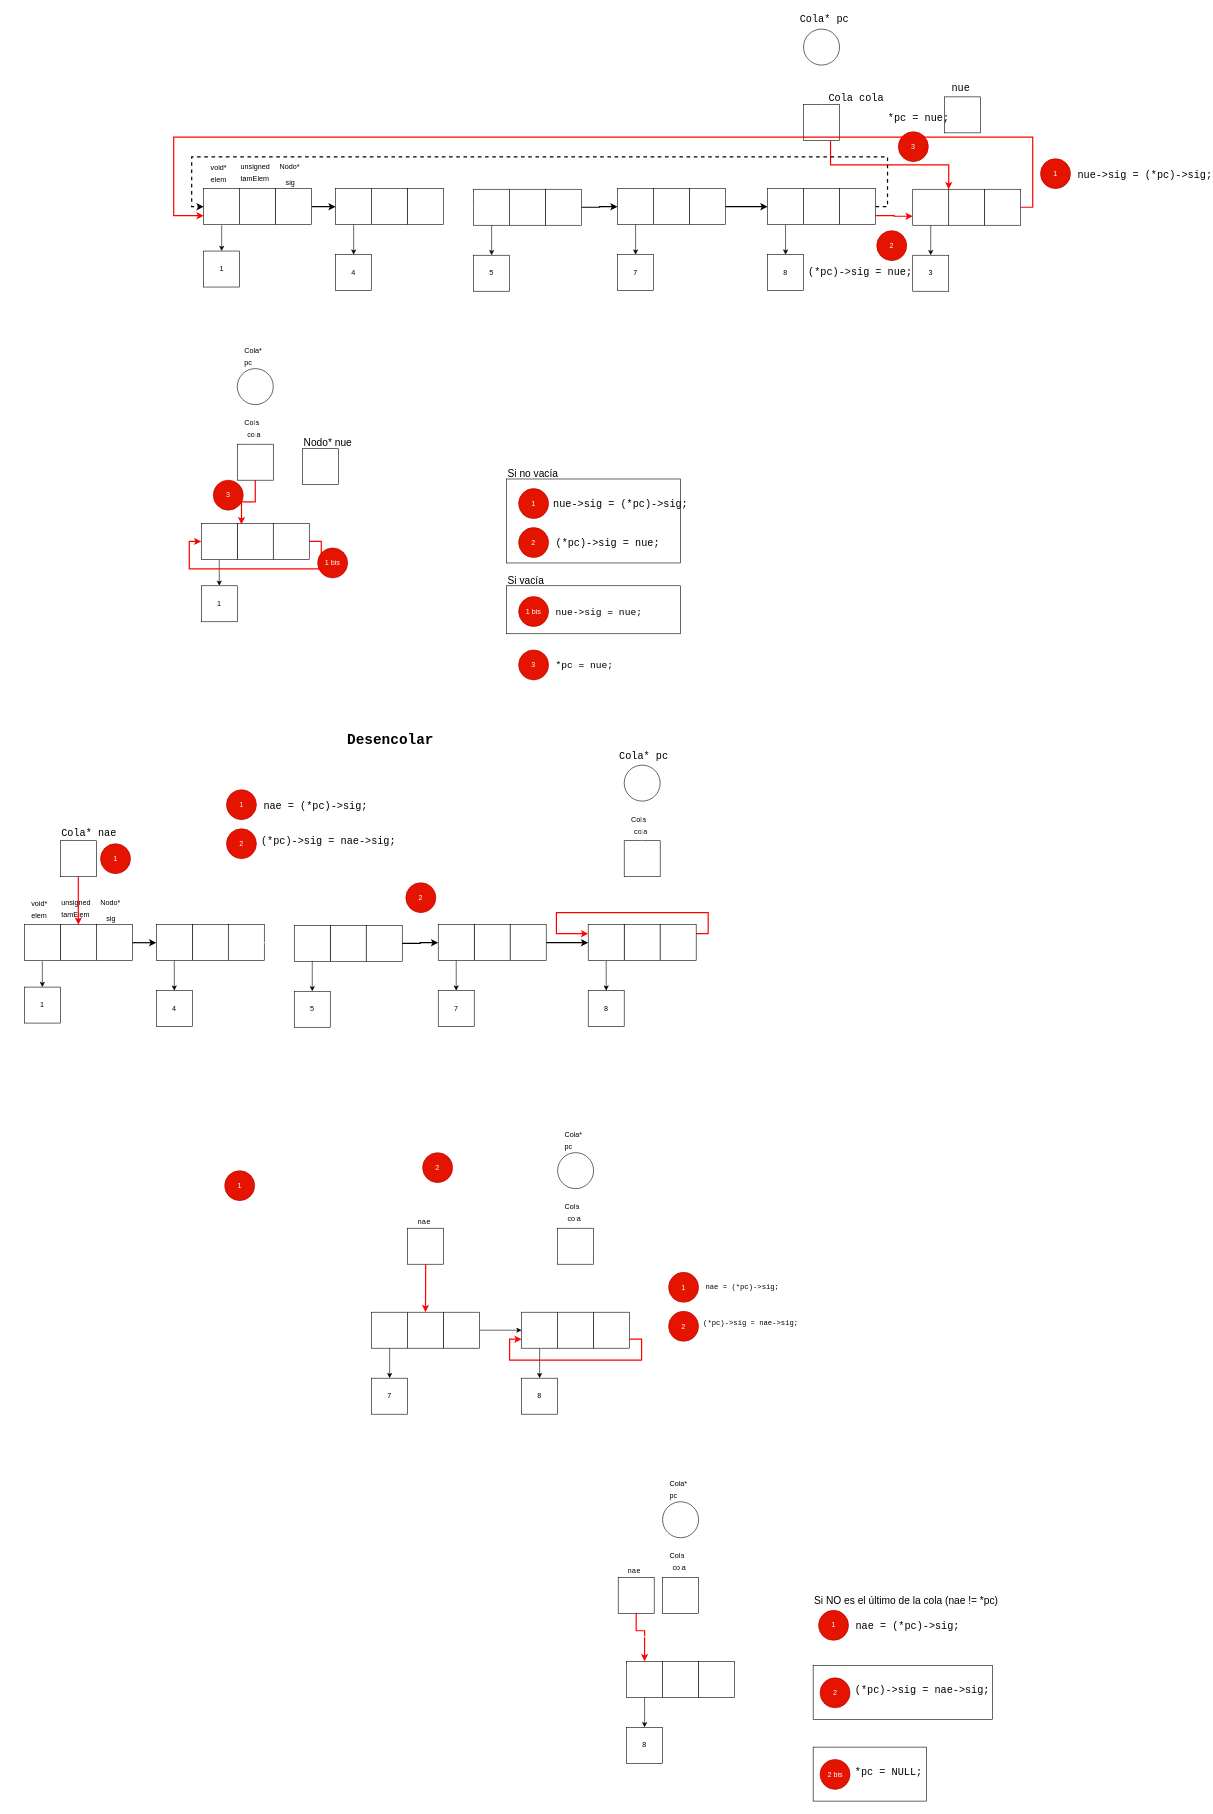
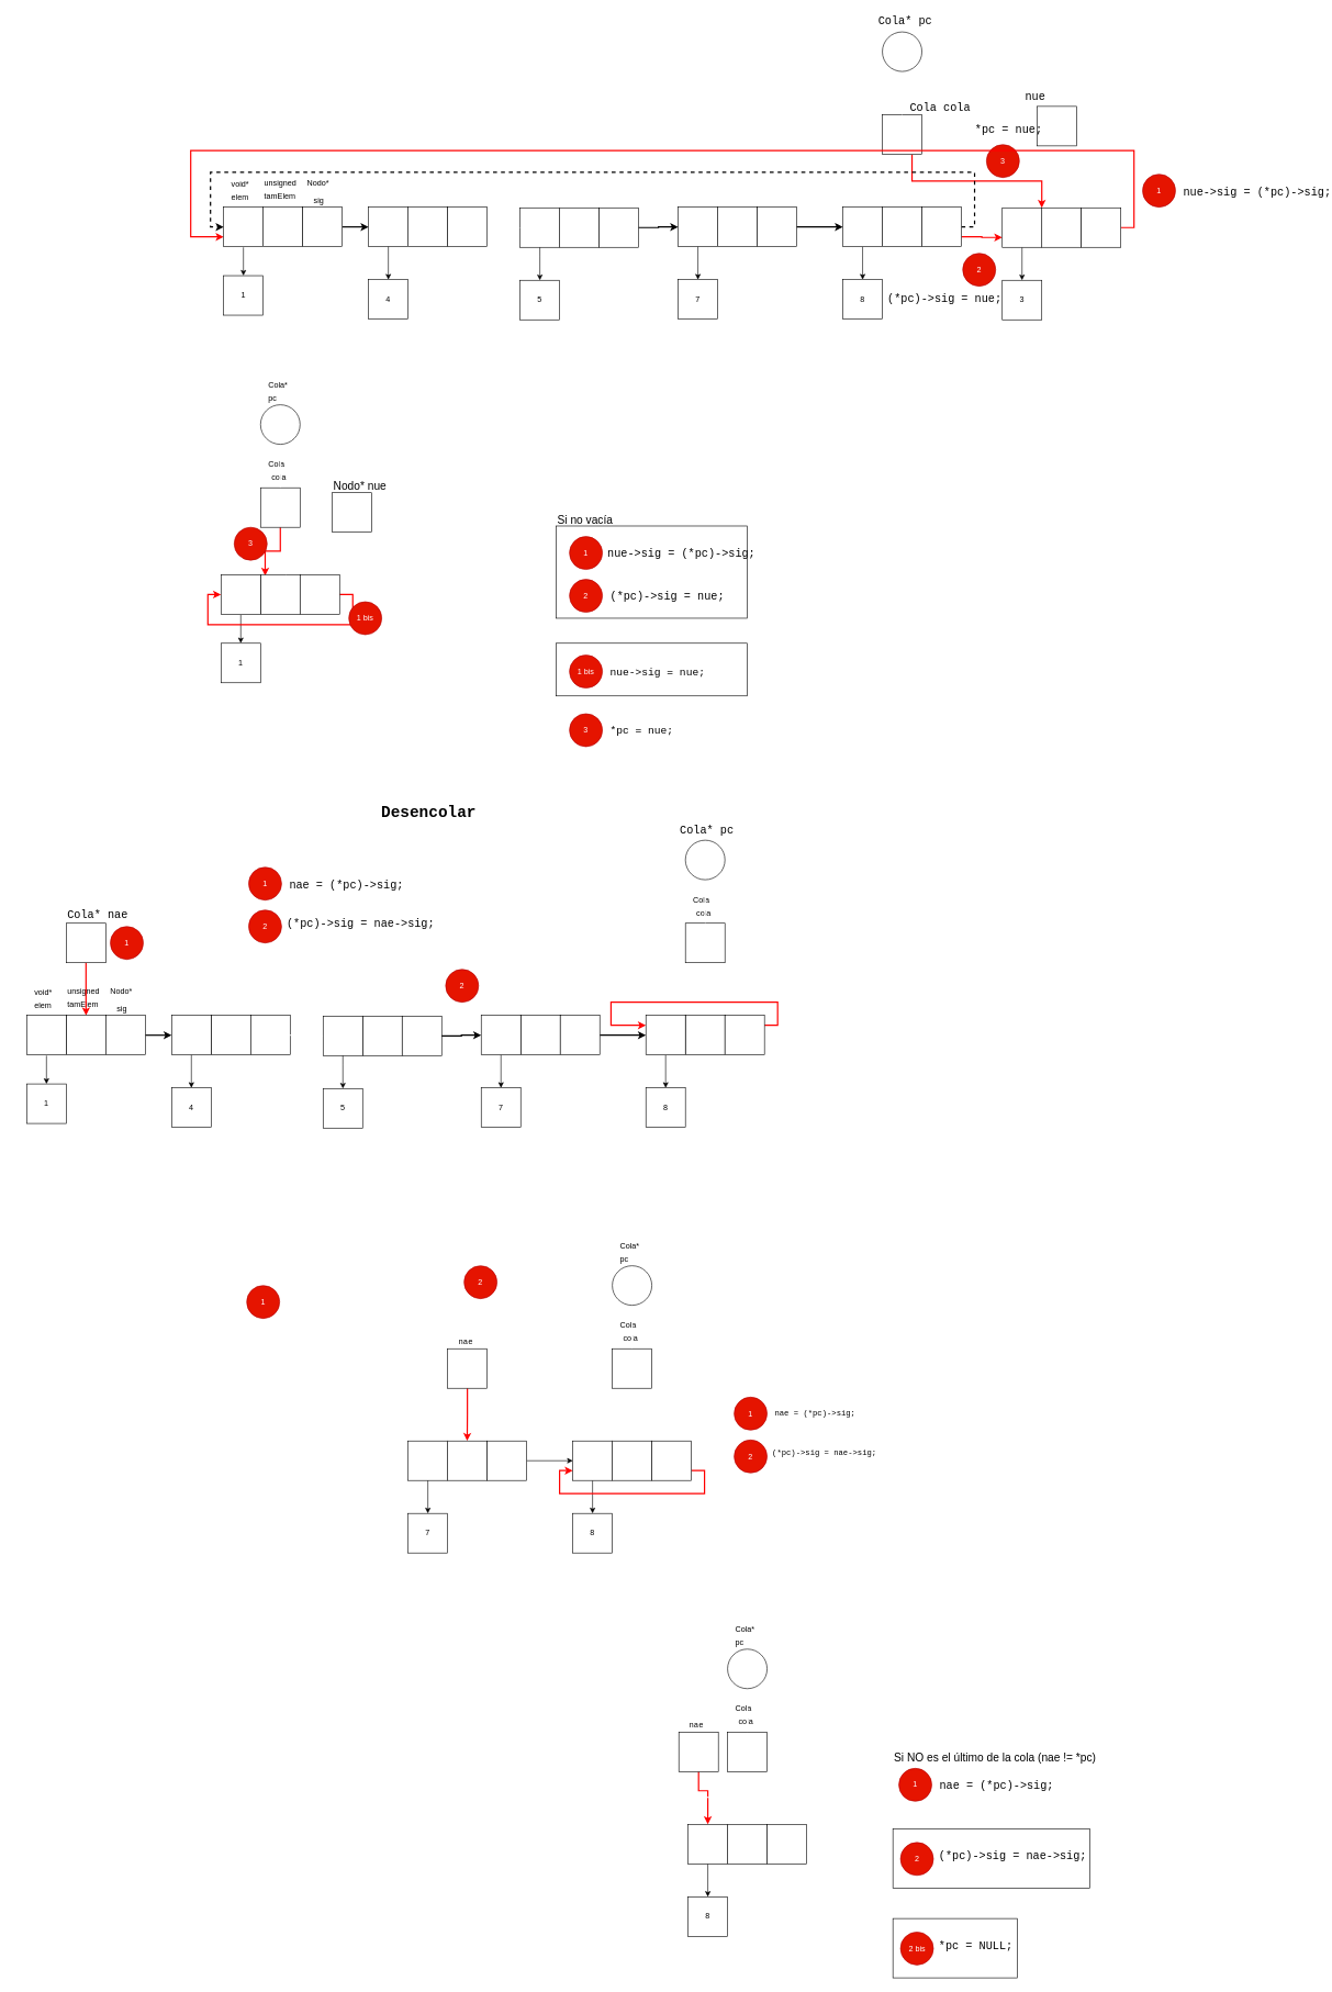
- <mxCell id="39" value="nue" style="text;html=1;resizable=0;points=[];autosize=1;align=left;verticalAlign=top;spacingTop=-4;fontFamily=Courier New;fontSize=17;" parent="1" vertex="1"><mxGeometry x="1584" y="134" width="40" height="20" as="geometry" /></mxCell>
+ <mxCell id="39" value="nue" style="text;html=1;resizable=0;points=[];autosize=1;align=left;verticalAlign=top;spacingTop=-4;fontFamily=Courier New;fontSize=17;" parent="1" vertex="1"><mxGeometry x="1554" y="134" width="40" height="20" as="geometry" /></mxCell>
- <mxCell id="168" value="Si vacía" style="text;html=1;resizable=0;points=[];autosize=1;align=left;verticalAlign=top;spacingTop=-4;fontSize=17;" parent="1" vertex="1"><mxGeometry x="844" y="956" width="80" height="20" as="geometry" /></mxCell>
